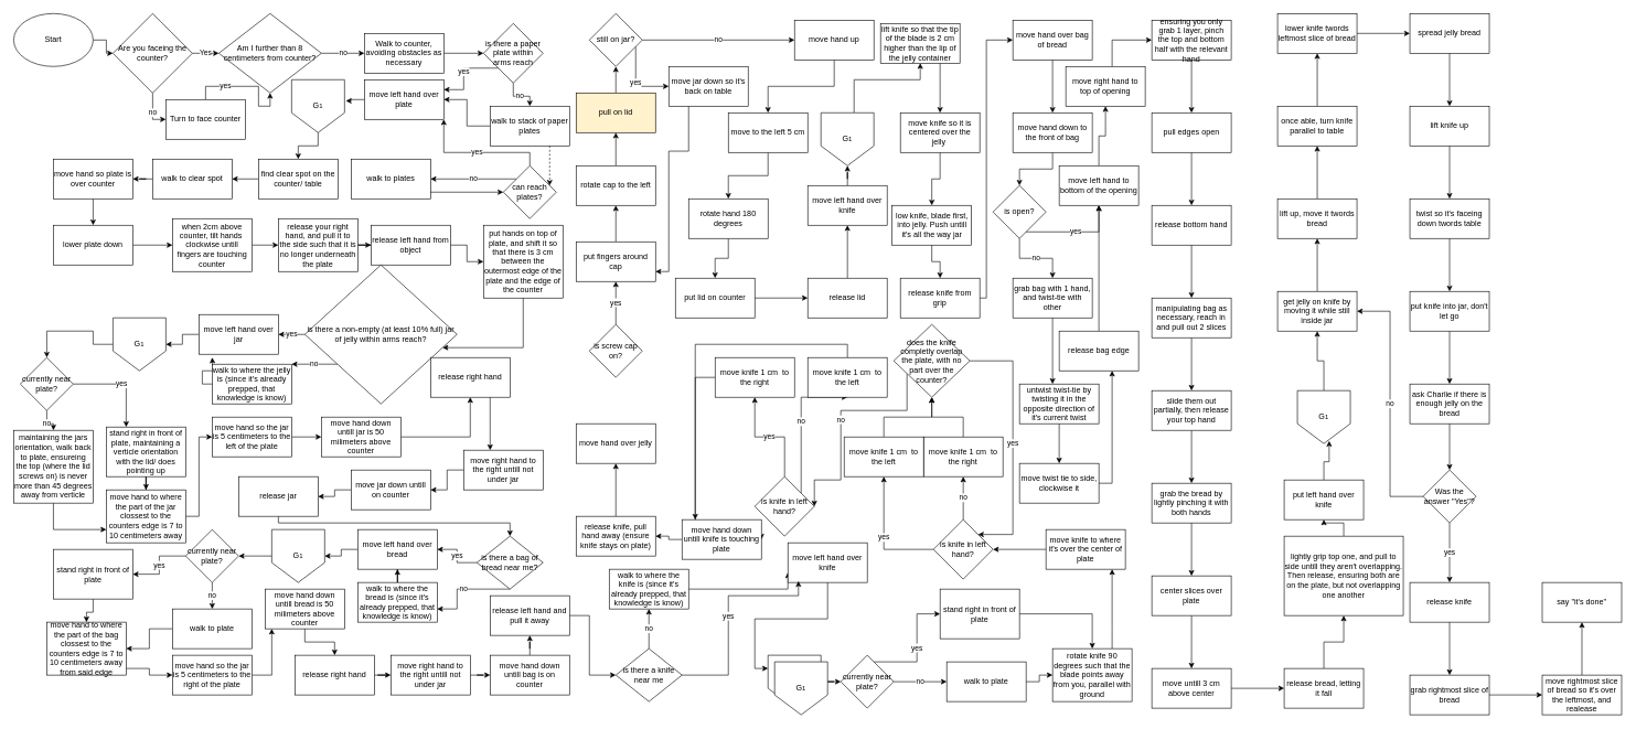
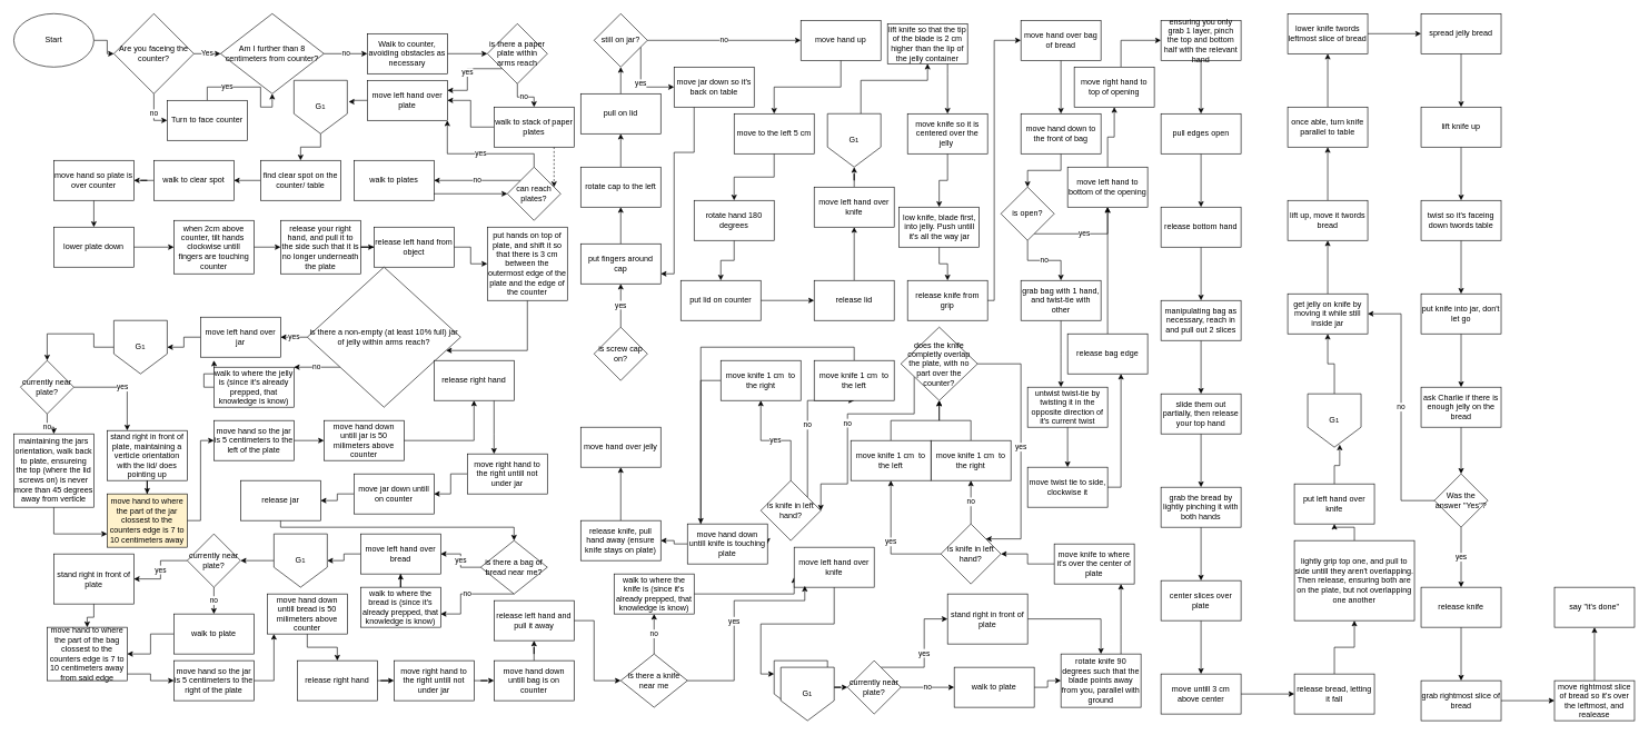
- <mxCell id="154" value="pull on lid" style="whiteSpace=wrap;html=1;fillColor=#fff2cc;" parent="1" vertex="1"><mxGeometry x="870" y="140" width="120" height="60" as="geometry" /></mxCell>
+ <mxCell id="154" value="pull on lid" style="whiteSpace=wrap;html=1;" parent="1" vertex="1"><mxGeometry x="870" y="140" width="120" height="60" as="geometry" /></mxCell>
- <mxCell id="32" value="move hand to where the part of the jar clossest to the counters edge is 7 to 10 centimeters away" style="whiteSpace=wrap;html=1;" parent="1" vertex="1"><mxGeometry x="160" y="740" width="120" height="80" as="geometry" /></mxCell>
+ <mxCell id="32" value="move hand to where the part of the jar clossest to the counters edge is 7 to 10 centimeters away" style="whiteSpace=wrap;html=1;fillColor=#fff2cc;" parent="1" vertex="1"><mxGeometry x="160" y="740" width="120" height="80" as="geometry" /></mxCell>
- <mxCell id="124" value="move knife to where it's over the center of plate" style="whiteSpace=wrap;html=1;" parent="1" vertex="1"><mxGeometry x="1580" y="800" width="120" height="60" as="geometry" /></mxCell>
+ <mxCell id="124" value="move knife to where it's over the center of plate" style="whiteSpace=wrap;html=1;" parent="1" vertex="1"><mxGeometry x="1580" y="815" width="120" height="60" as="geometry" /></mxCell>
